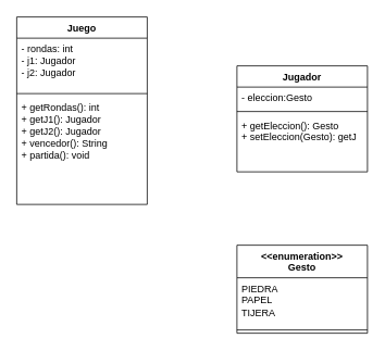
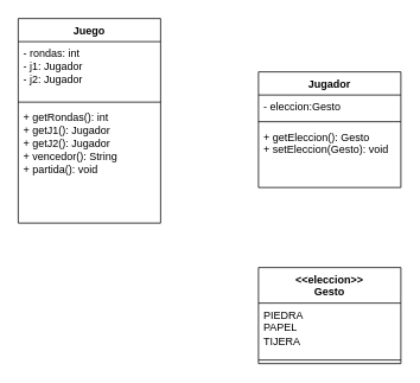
- <mxCell id="9" value="+ getEleccion(): Gesto&lt;br&gt;+ setEleccion(Gesto): getJ" style="text;strokeColor=none;fillColor=none;align=left;verticalAlign=top;spacingLeft=4;spacingRight=4;overflow=hidden;rotatable=0;points=[[0,0.5],[1,0.5]];portConstraint=eastwest;whiteSpace=wrap;html=1;" vertex="1" parent="6"><mxGeometry y="60" width="160" height="70" as="geometry" /></mxCell>
+ <mxCell id="9" value="+ getEleccion(): Gesto&lt;br&gt;+ setEleccion(Gesto): void" style="text;strokeColor=none;fillColor=none;align=left;verticalAlign=top;spacingLeft=4;spacingRight=4;overflow=hidden;rotatable=0;points=[[0,0.5],[1,0.5]];portConstraint=eastwest;whiteSpace=wrap;html=1;" vertex="1" parent="6"><mxGeometry y="60" width="160" height="70" as="geometry" /></mxCell>
- <mxCell id="10" value="&amp;lt;&amp;lt;enumeration&amp;gt;&amp;gt;&lt;br&gt;Gesto" style="swimlane;fontStyle=1;align=center;verticalAlign=top;childLayout=stackLayout;horizontal=1;startSize=40;horizontalStack=0;resizeParent=1;resizeParentMax=0;resizeLast=0;collapsible=1;marginBottom=0;whiteSpace=wrap;html=1;" vertex="1" parent="1"><mxGeometry x="290" y="300" width="160" height="108" as="geometry" /></mxCell>
+ <mxCell id="10" value="&amp;lt;&amp;lt;eleccion&amp;gt;&amp;gt;&lt;br&gt;Gesto" style="swimlane;fontStyle=1;align=center;verticalAlign=top;childLayout=stackLayout;horizontal=1;startSize=40;horizontalStack=0;resizeParent=1;resizeParentMax=0;resizeLast=0;collapsible=1;marginBottom=0;whiteSpace=wrap;html=1;" vertex="1" parent="1"><mxGeometry x="290" y="300" width="160" height="108" as="geometry" /></mxCell>
